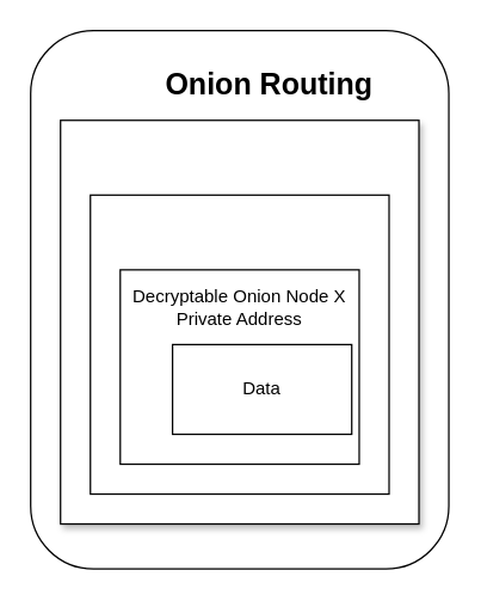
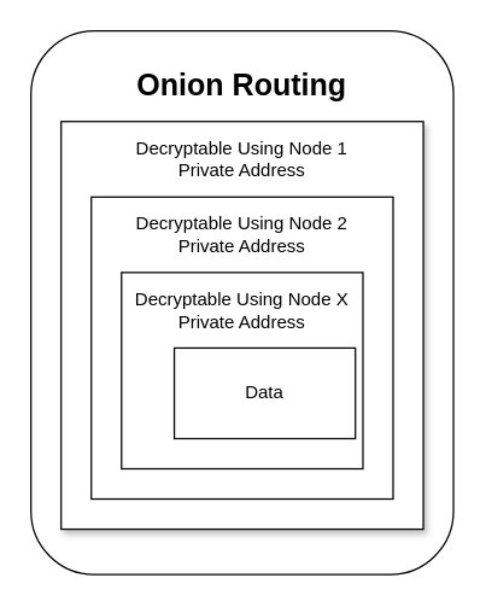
- <mxCell id="10" value="Onion Routing" style="text;html=1;strokeColor=none;fillColor=none;align=center;verticalAlign=middle;whiteSpace=wrap;rounded=0;shadow=1;fontStyle=1;fontSize=20;" vertex="1" parent="1"><mxGeometry x="85" y="40" width="190" height="30" as="geometry" /></mxCell>
+ <mxCell id="10" value="Onion Routing" style="text;html=1;strokeColor=none;fillColor=none;align=center;verticalAlign=middle;whiteSpace=wrap;rounded=0;shadow=1;fontStyle=1;fontSize=20;" vertex="1" parent="1"><mxGeometry x="65" y="40" width="190" height="30" as="geometry" /></mxCell>
+ <mxCell id="9" value="Decryptable Using Node 1 Private Address" style="text;html=1;strokeColor=none;fillColor=none;align=center;verticalAlign=middle;whiteSpace=wrap;rounded=0;" vertex="1" parent="1"><mxGeometry x="85" y="90" width="150" height="30" as="geometry" /></mxCell>
+ <mxCell id="8" value="Decryptable Using Node 2 Private Address" style="text;html=1;strokeColor=none;fillColor=none;align=center;verticalAlign=middle;whiteSpace=wrap;rounded=0;" vertex="1" parent="1"><mxGeometry x="85" y="140" width="150" height="30" as="geometry" /></mxCell>
- <mxCell id="7" value="Decryptable Onion Node X Private Address" style="text;html=1;strokeColor=none;fillColor=none;align=center;verticalAlign=middle;whiteSpace=wrap;rounded=0;" vertex="1" parent="1"><mxGeometry x="85" y="190" width="150" height="30" as="geometry" /></mxCell>
+ <mxCell id="7" value="Decryptable Using Node X Private Address" style="text;html=1;strokeColor=none;fillColor=none;align=center;verticalAlign=middle;whiteSpace=wrap;rounded=0;" vertex="1" parent="1"><mxGeometry x="85" y="190" width="150" height="30" as="geometry" /></mxCell>
